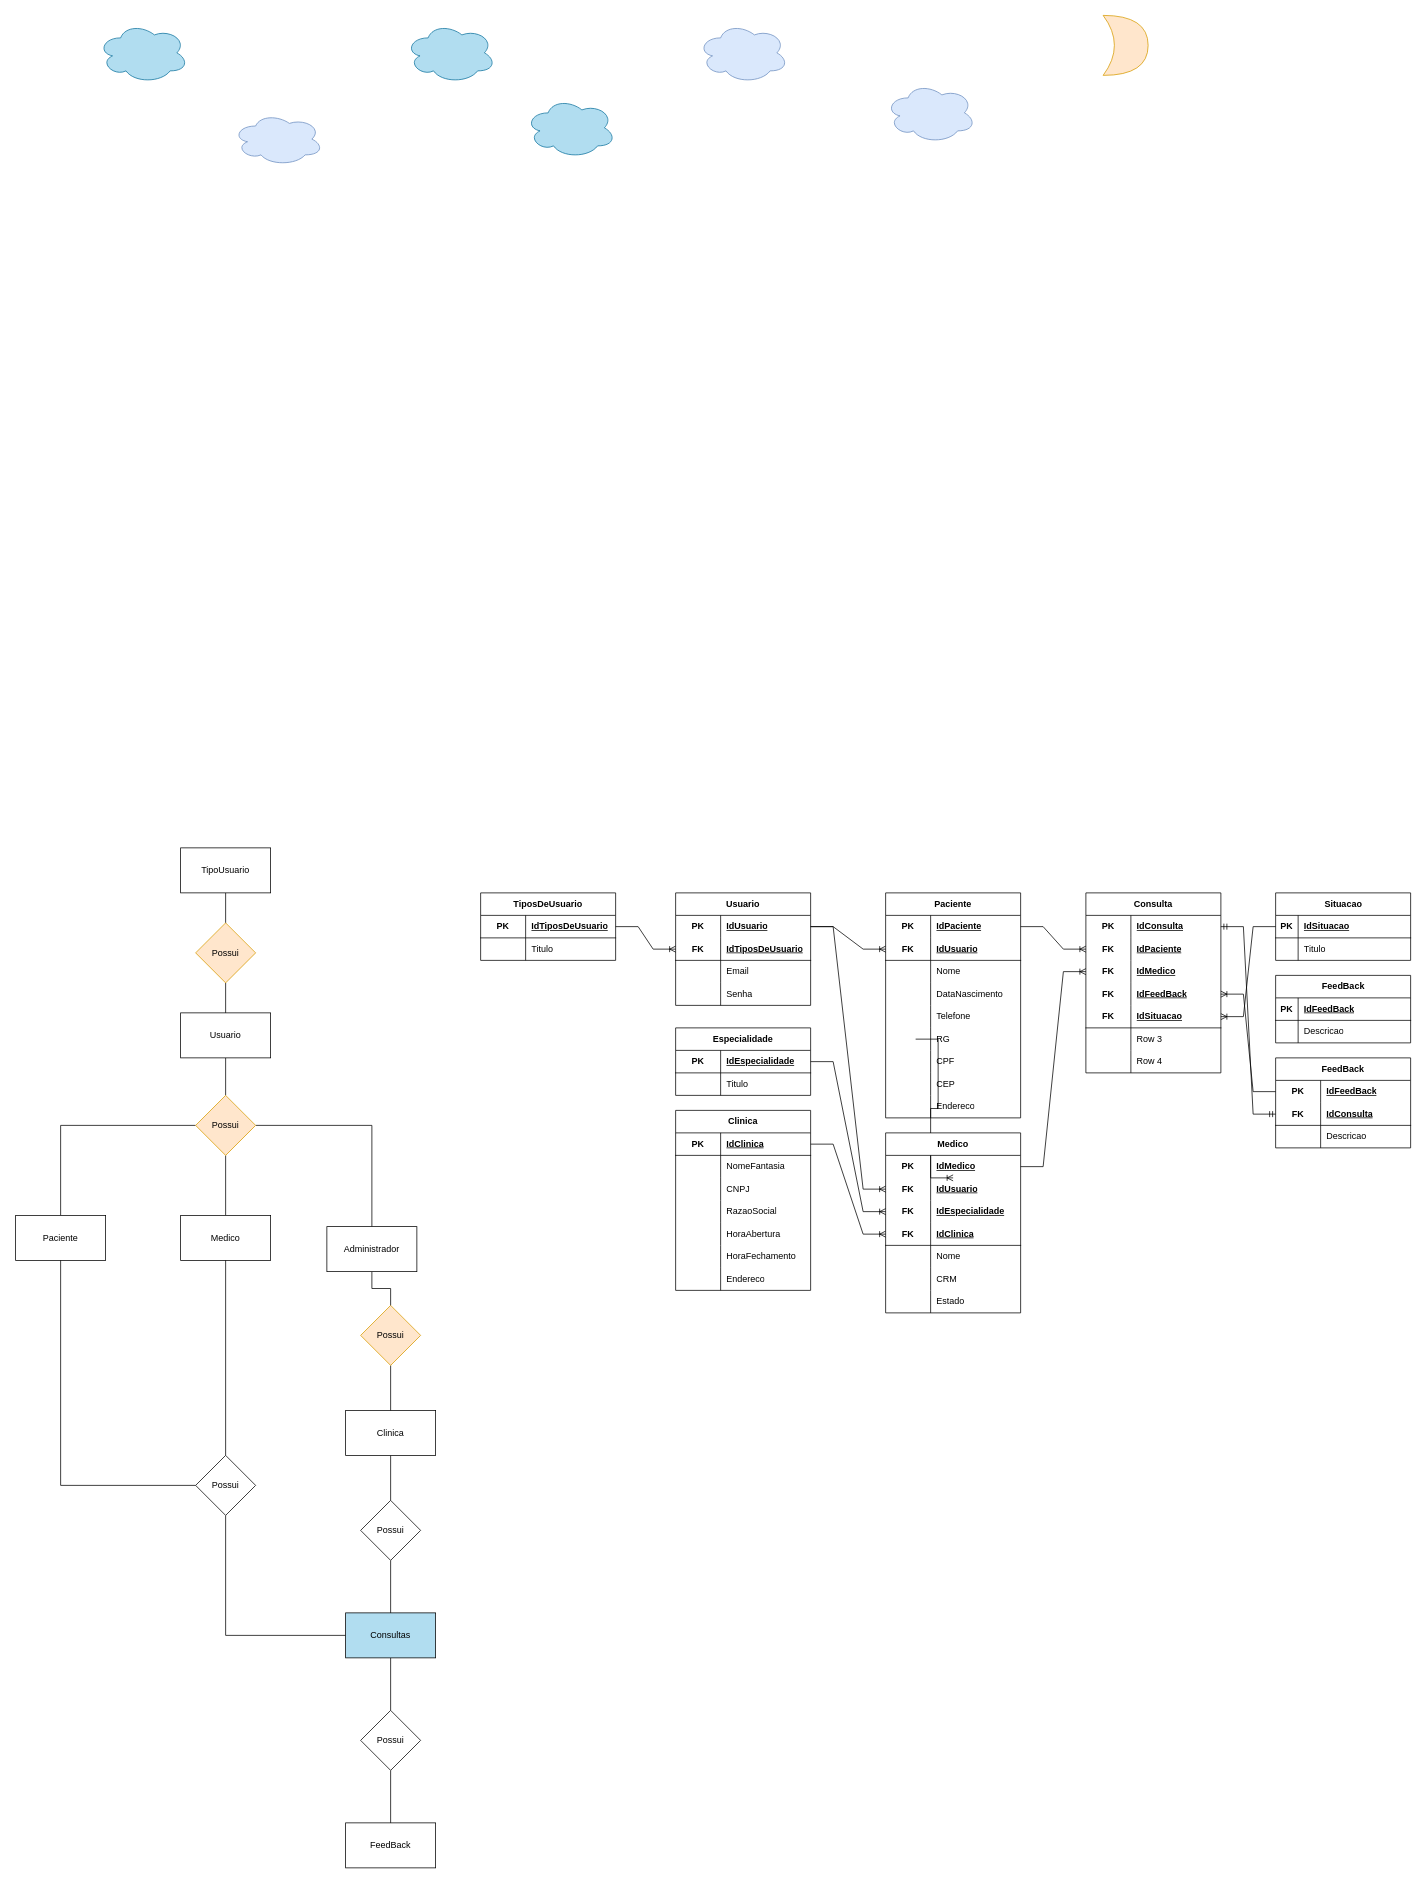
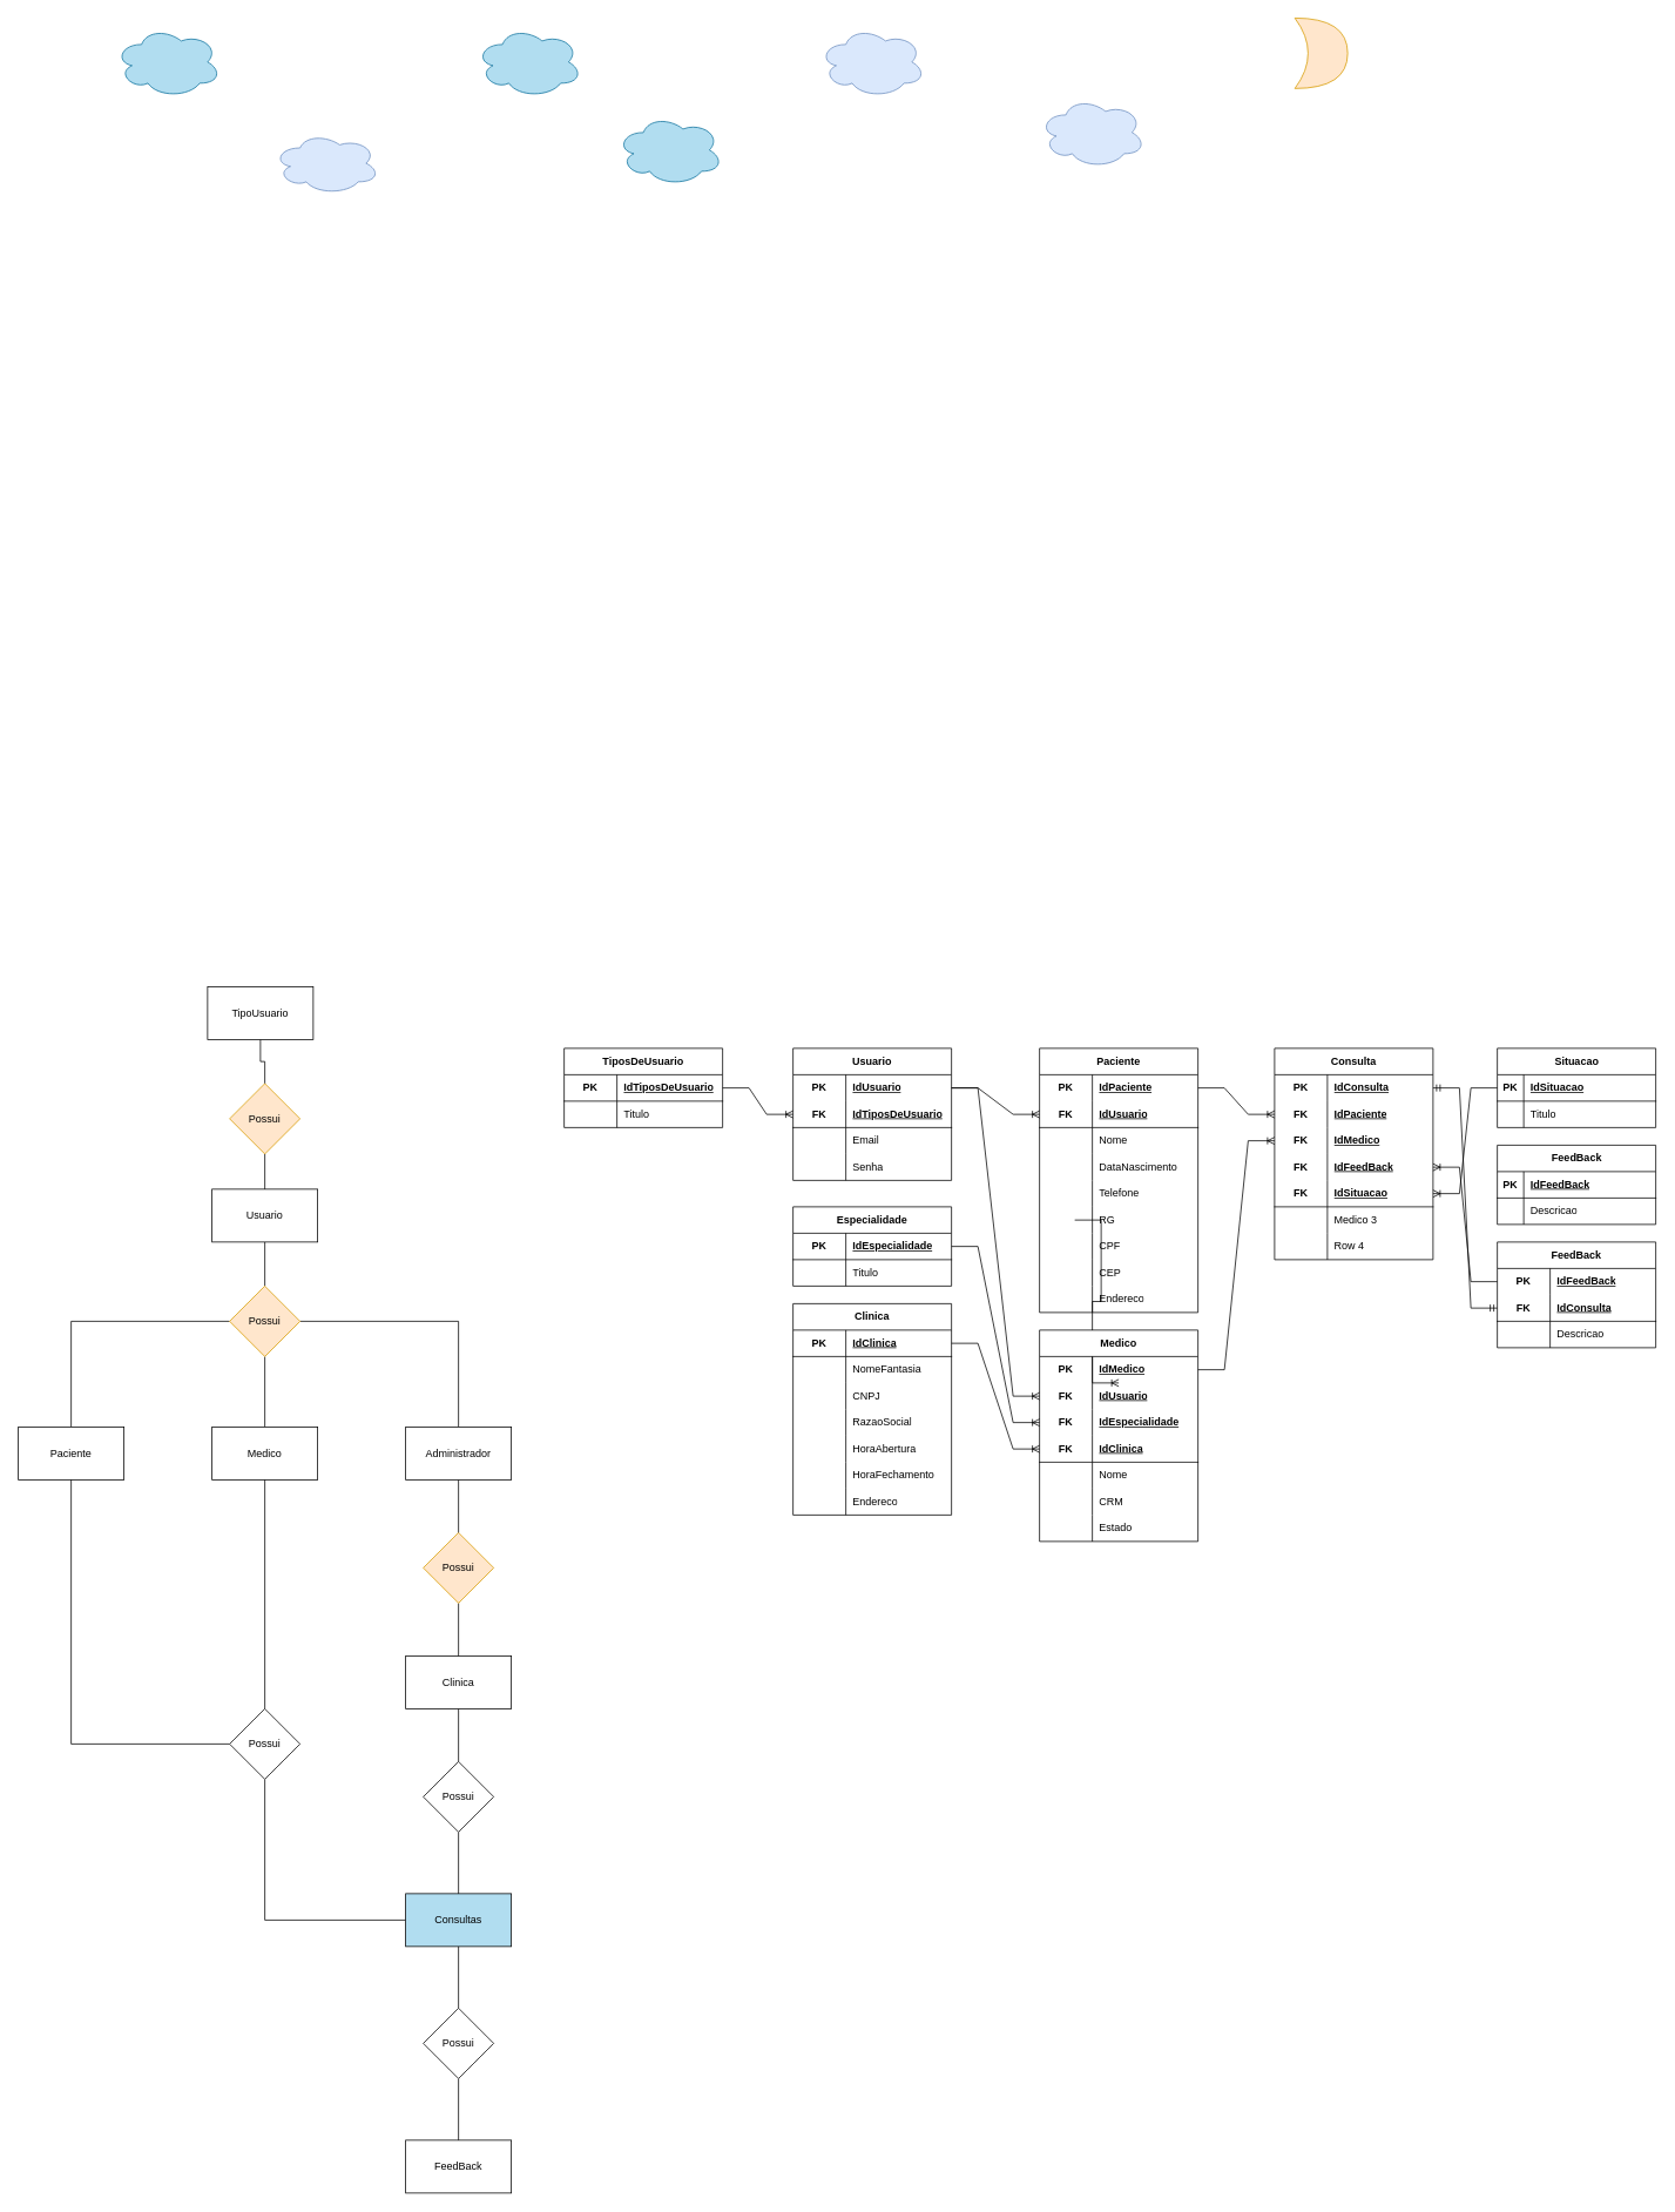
- <mxCell id="20" value="TipoUsuario" style="rounded=0;whiteSpace=wrap;html=1;" vertex="1" parent="1"><mxGeometry x="240" y="1130" width="120" height="60" as="geometry" /></mxCell>
+ <mxCell id="20" value="TipoUsuario" style="rounded=0;whiteSpace=wrap;html=1;" vertex="1" parent="1"><mxGeometry x="235" y="1120" width="120" height="60" as="geometry" /></mxCell>
- <mxCell id="156" value="Row 3" style="shape=partialRectangle;connectable=0;fillColor=none;top=0;left=0;bottom=0;right=0;align=left;spacingLeft=6;overflow=hidden;html=1;whiteSpace=wrap;" vertex="1" parent="154"><mxGeometry x="60" width="120" height="30" as="geometry"><mxRectangle width="120" height="30" as="alternateBounds" /></mxGeometry></mxCell>
+ <mxCell id="156" value="Medico 3" style="shape=partialRectangle;connectable=0;fillColor=none;top=0;left=0;bottom=0;right=0;align=left;spacingLeft=6;overflow=hidden;html=1;whiteSpace=wrap;" vertex="1" parent="154"><mxGeometry x="60" width="120" height="30" as="geometry"><mxRectangle width="120" height="30" as="alternateBounds" /></mxGeometry></mxCell>
- <mxCell id="26" value="Administrador" style="whiteSpace=wrap;html=1;" vertex="1" parent="1"><mxGeometry x="435" y="1635" width="120" height="60" as="geometry" /></mxCell>
+ <mxCell id="26" value="Administrador" style="whiteSpace=wrap;html=1;" vertex="1" parent="1"><mxGeometry x="460" y="1620" width="120" height="60" as="geometry" /></mxCell>
